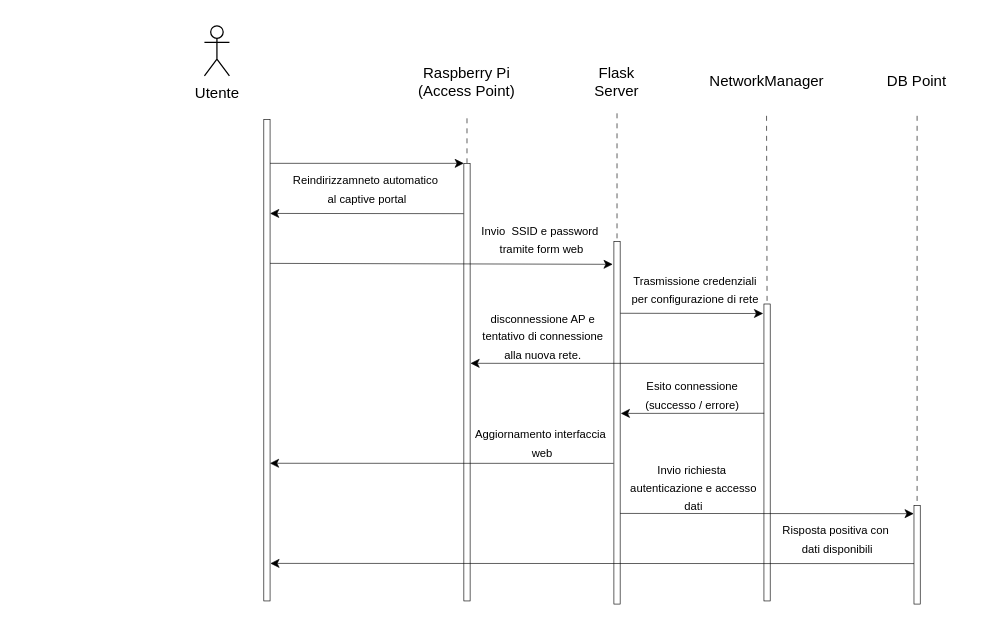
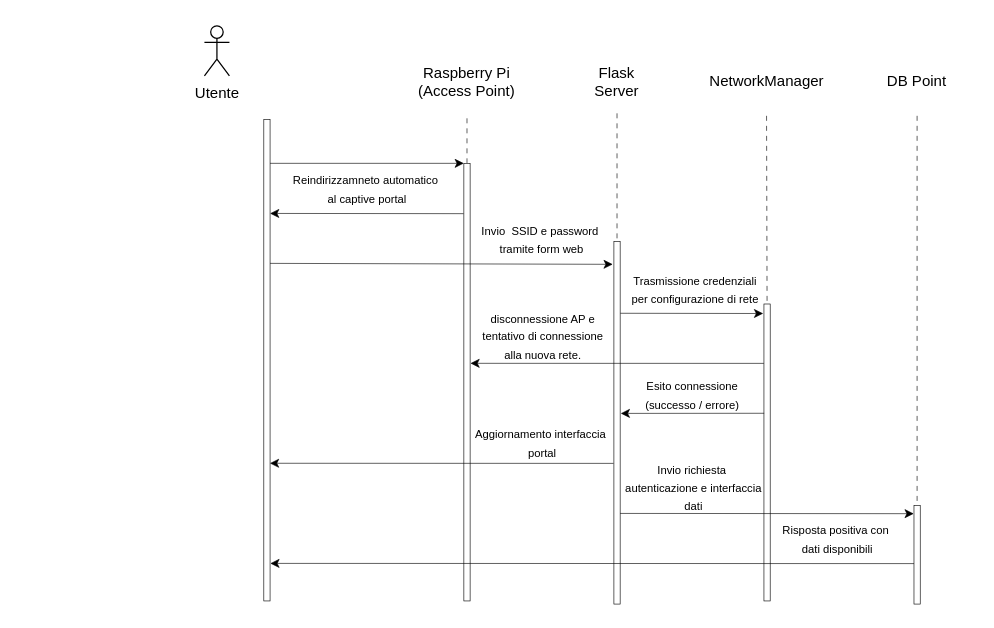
- <mxCell id="26" value="&lt;font style=&quot;font-size: 9px;&quot;&gt;Aggiornamento interfaccia&amp;nbsp;&lt;/font&gt;&lt;div&gt;&lt;font style=&quot;font-size: 9px;&quot;&gt;web&lt;/font&gt;&lt;/div&gt;" style="text;html=1;align=center;verticalAlign=middle;resizable=0;points=[];autosize=1;strokeColor=none;fillColor=none;" vertex="1" parent="1"><mxGeometry x="368" y="333" width="130" height="40" as="geometry" /></mxCell>
+ <mxCell id="26" value="&lt;font style=&quot;font-size: 9px;&quot;&gt;Aggiornamento interfaccia&amp;nbsp;&lt;/font&gt;&lt;div&gt;&lt;font style=&quot;font-size: 9px;&quot;&gt;portal&lt;/font&gt;&lt;/div&gt;" style="text;html=1;align=center;verticalAlign=middle;resizable=0;points=[];autosize=1;strokeColor=none;fillColor=none;" vertex="1" parent="1"><mxGeometry x="368" y="333" width="130" height="40" as="geometry" /></mxCell>
- <mxCell id="28" value="&lt;span style=&quot;font-size: 9px;&quot;&gt;Invio richiesta&amp;nbsp;&lt;/span&gt;&lt;div&gt;&lt;span style=&quot;font-size: 9px;&quot;&gt;autenticazione&amp;nbsp;&lt;/span&gt;&lt;span style=&quot;font-size: 9px;&quot;&gt;e accesso&lt;/span&gt;&lt;/div&gt;&lt;div&gt;&lt;span style=&quot;font-size: 9px;&quot;&gt;dati&lt;/span&gt;&lt;/div&gt;" style="text;html=1;align=center;verticalAlign=middle;resizable=0;points=[];autosize=1;strokeColor=none;fillColor=none;" vertex="1" parent="1"><mxGeometry x="494.25" y="358.75" width="120" height="60" as="geometry" /></mxCell>
+ <mxCell id="28" value="&lt;span style=&quot;font-size: 9px;&quot;&gt;Invio richiesta&amp;nbsp;&lt;/span&gt;&lt;div&gt;&lt;span style=&quot;font-size: 9px;&quot;&gt;autenticazione&amp;nbsp;&lt;/span&gt;&lt;span style=&quot;font-size: 9px;&quot;&gt;e interfaccia&lt;/span&gt;&lt;/div&gt;&lt;div&gt;&lt;span style=&quot;font-size: 9px;&quot;&gt;dati&lt;/span&gt;&lt;/div&gt;" style="text;html=1;align=center;verticalAlign=middle;resizable=0;points=[];autosize=1;strokeColor=none;fillColor=none;" vertex="1" parent="1"><mxGeometry x="494.25" y="358.75" width="120" height="60" as="geometry" /></mxCell>
